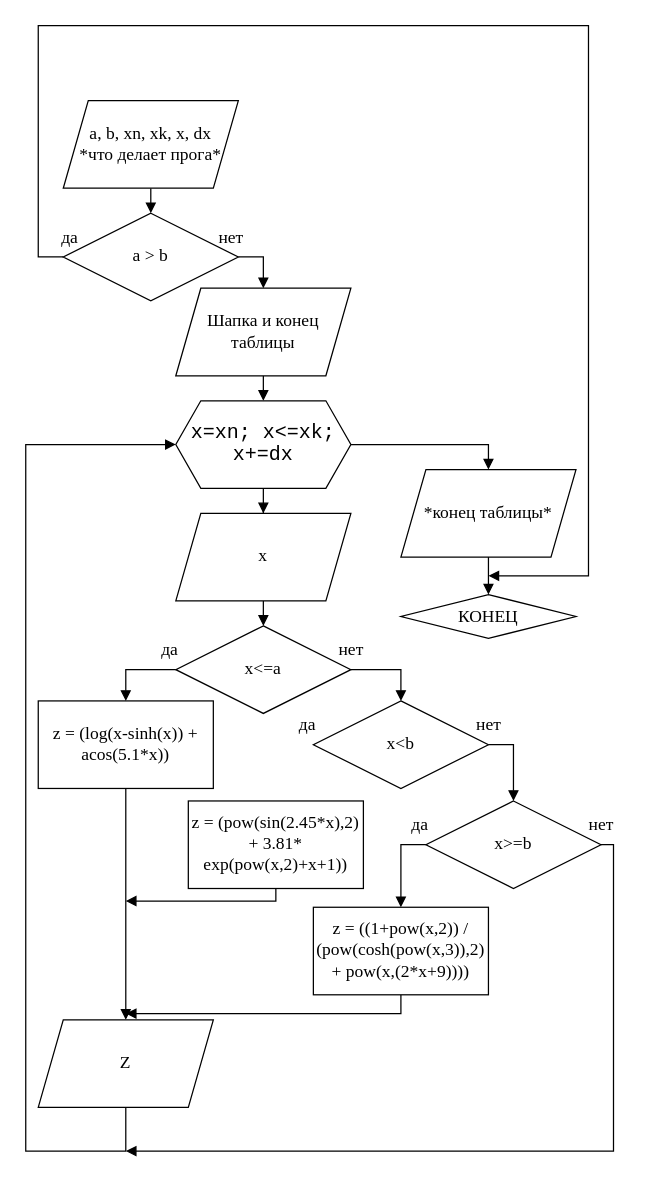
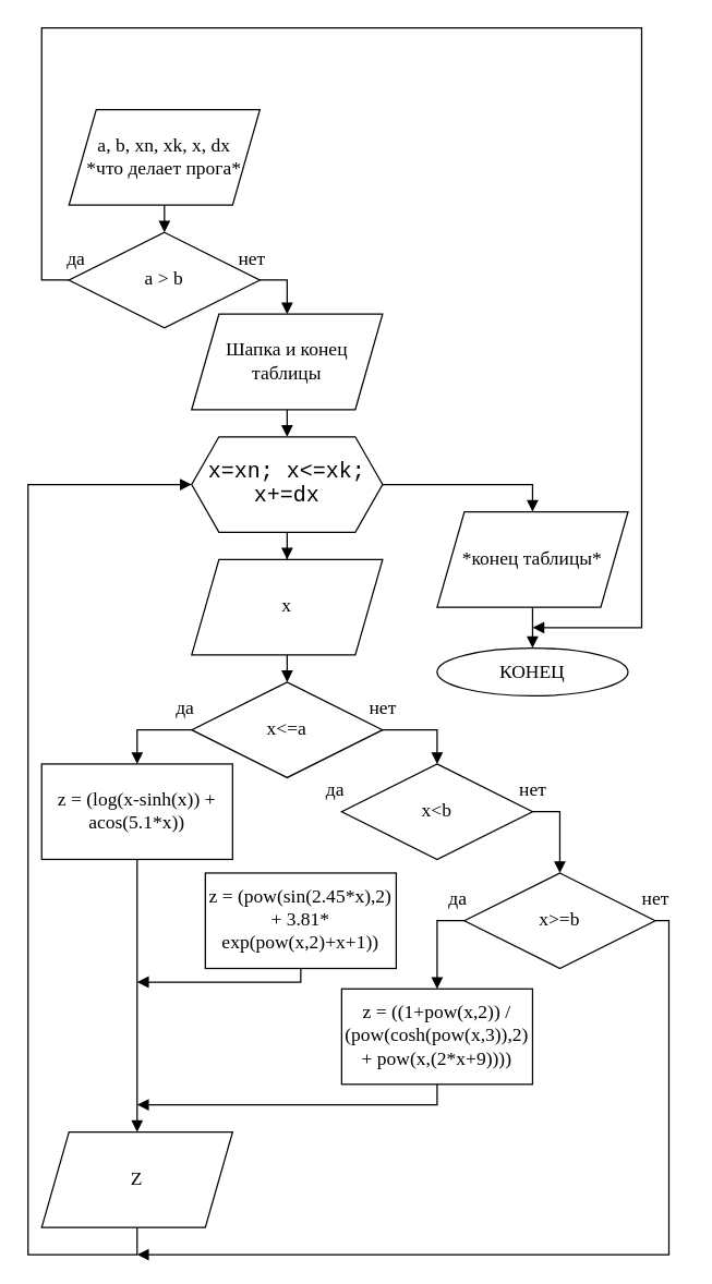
- <mxCell id="38" value="КОНЕЦ" style="rhombus;whiteSpace=wrap;html=1;fontSize=14;fontFamily=Times New Roman;labelBorderColor=none;strokeWidth=1;" vertex="1" parent="1"><mxGeometry x="320" y="475" width="140" height="35" as="geometry" /></mxCell>
+ <mxCell id="38" value="КОНЕЦ" style="ellipse;whiteSpace=wrap;html=1;fontSize=14;fontFamily=Times New Roman;labelBorderColor=none;strokeWidth=1;" vertex="1" parent="1"><mxGeometry x="320" y="475" width="140" height="35" as="geometry" /></mxCell>
- <mxCell id="21" value="Z" style="shape=parallelogram;perimeter=parallelogramPerimeter;whiteSpace=wrap;html=1;fixedSize=1;strokeWidth=1;fontFamily=Times New Roman;fontSize=14;" vertex="1" parent="1"><mxGeometry x="30" y="815" width="140" height="70" as="geometry" /></mxCell>
+ <mxCell id="21" value="Z" style="shape=parallelogram;perimeter=parallelogramPerimeter;whiteSpace=wrap;html=1;fixedSize=1;strokeWidth=1;fontFamily=Times New Roman;fontSize=14;" vertex="1" parent="1"><mxGeometry x="30" y="830" width="140" height="70" as="geometry" /></mxCell>
